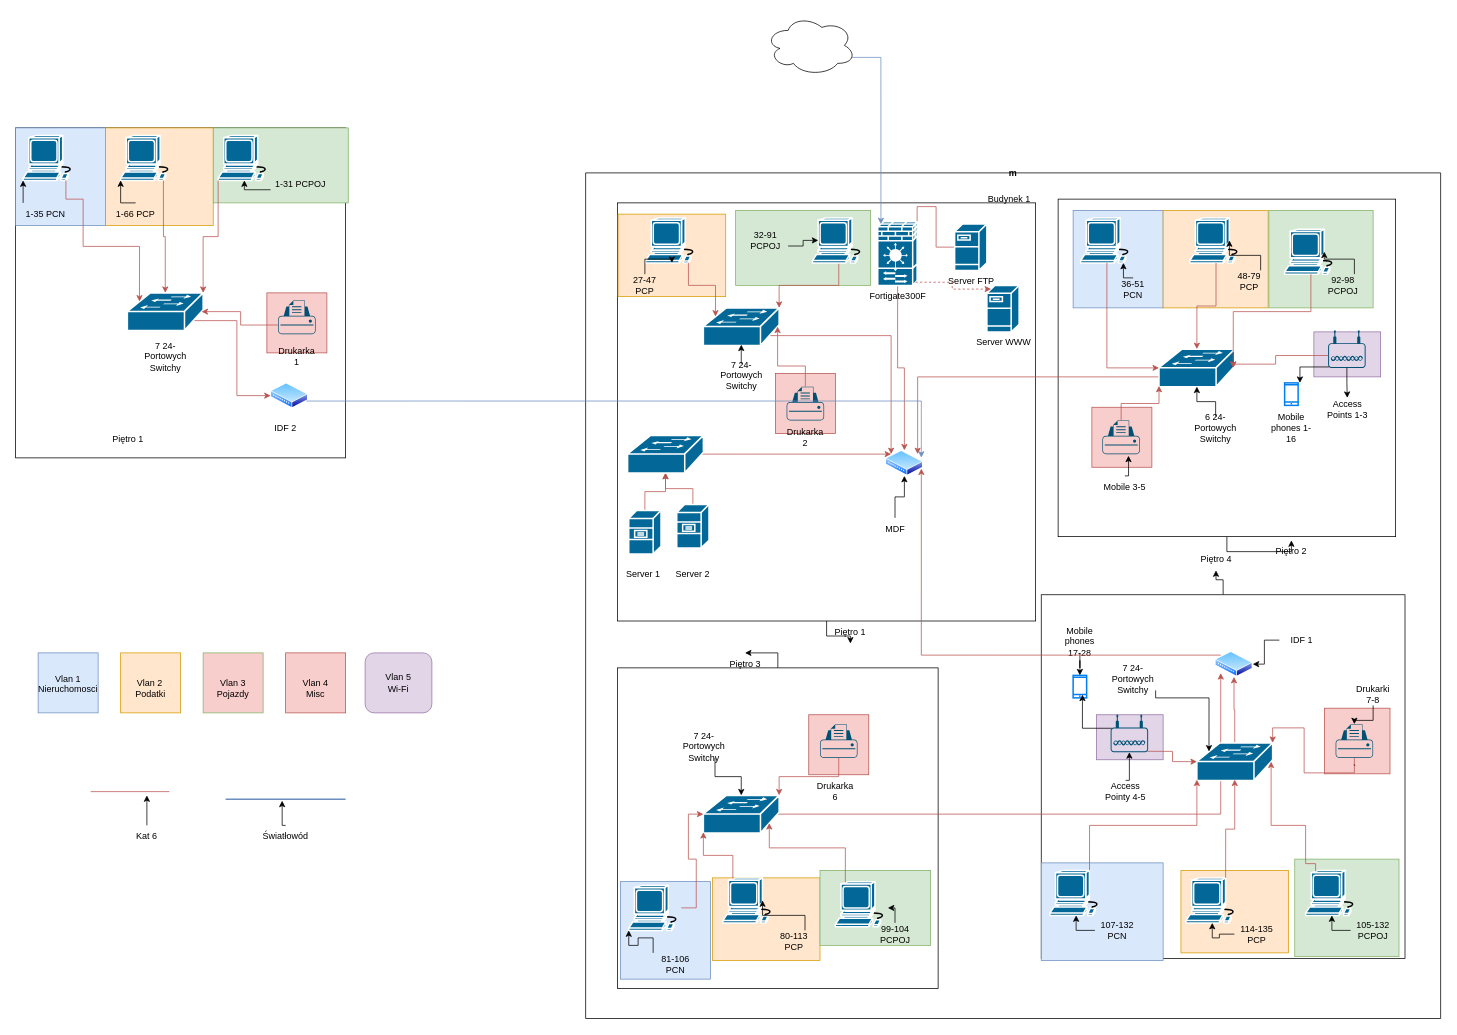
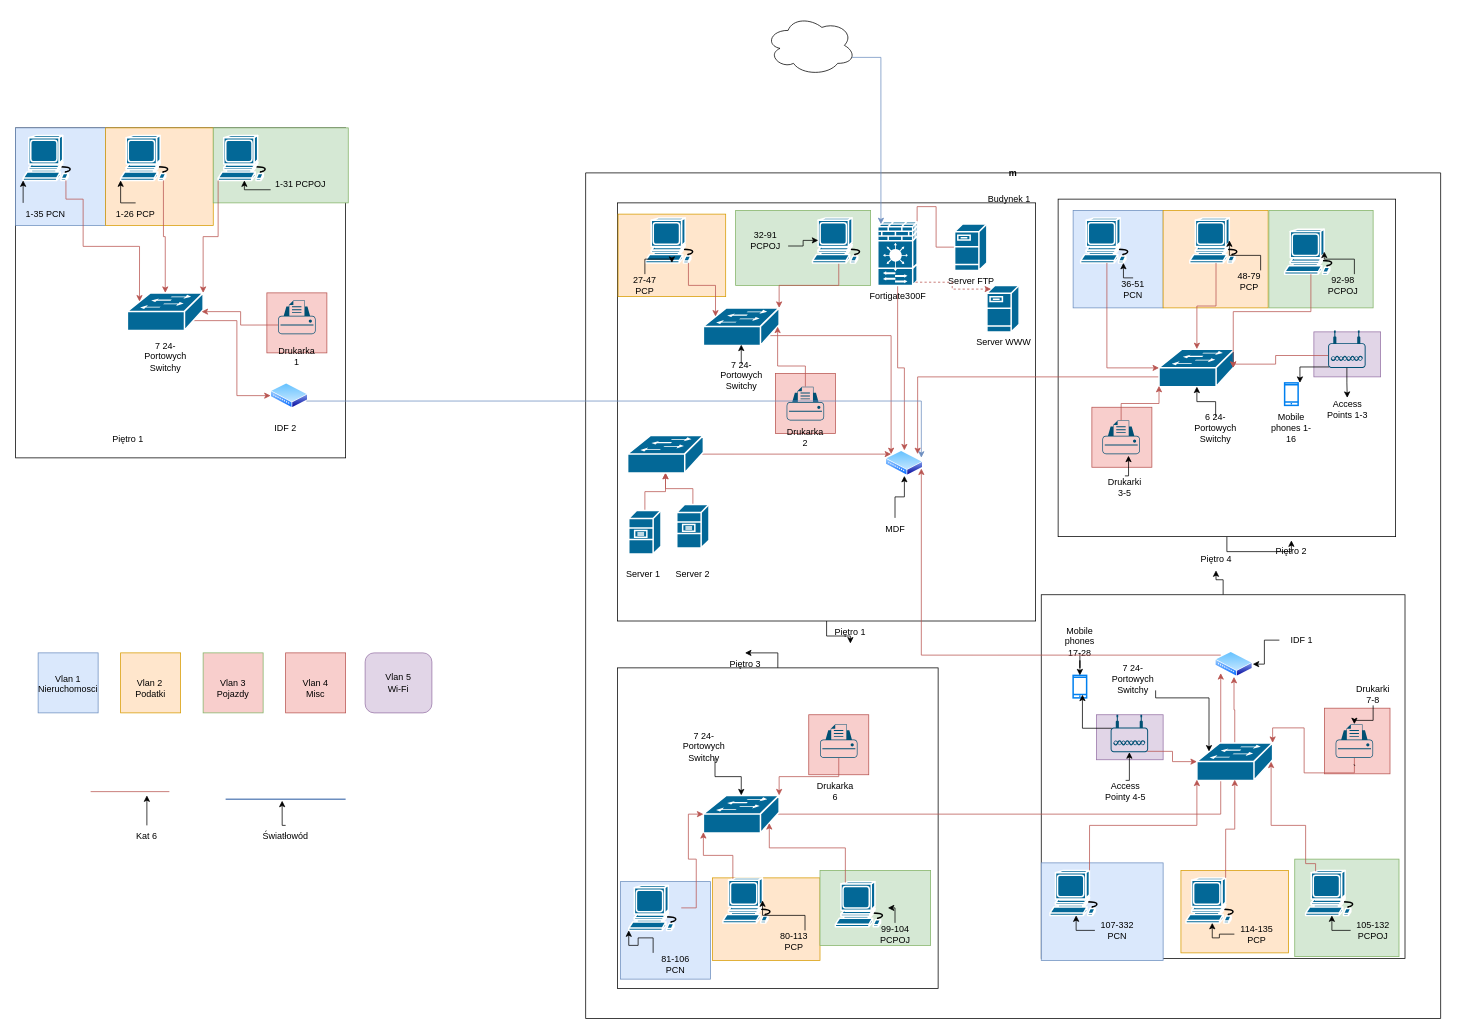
- <mxCell id="160" value="1-66 PCP" style="text;html=1;strokeColor=none;fillColor=none;align=center;verticalAlign=middle;whiteSpace=wrap;rounded=0;direction=east;" parent="1" vertex="1"><mxGeometry x="150" y="270" width="60" height="30" as="geometry" /></mxCell>
+ <mxCell id="160" value="1-26 PCP" style="text;html=1;strokeColor=none;fillColor=none;align=center;verticalAlign=middle;whiteSpace=wrap;rounded=0;direction=east;" parent="1" vertex="1"><mxGeometry x="150" y="270" width="60" height="30" as="geometry" /></mxCell>
- <mxCell id="33" value="Mobile 3-5" style="text;html=1;strokeColor=none;fillColor=none;align=center;verticalAlign=middle;whiteSpace=wrap;rounded=0;direction=east;" parent="9" vertex="1"><mxGeometry x="689" y="404" width="60" height="30" as="geometry" /></mxCell>
+ <mxCell id="33" value="Drukarki 3-5" style="text;html=1;strokeColor=none;fillColor=none;align=center;verticalAlign=middle;whiteSpace=wrap;rounded=0;direction=east;" parent="9" vertex="1"><mxGeometry x="689" y="404" width="60" height="30" as="geometry" /></mxCell>
- <mxCell id="108" value="107-132 PCN" style="text;html=1;strokeColor=none;fillColor=none;align=center;verticalAlign=middle;whiteSpace=wrap;rounded=0;direction=east;" parent="9" vertex="1"><mxGeometry x="679" y="995" width="60" height="30" as="geometry" /></mxCell>
+ <mxCell id="108" value="107-332 PCN" style="text;html=1;strokeColor=none;fillColor=none;align=center;verticalAlign=middle;whiteSpace=wrap;rounded=0;direction=east;" parent="9" vertex="1"><mxGeometry x="679" y="995" width="60" height="30" as="geometry" /></mxCell>
